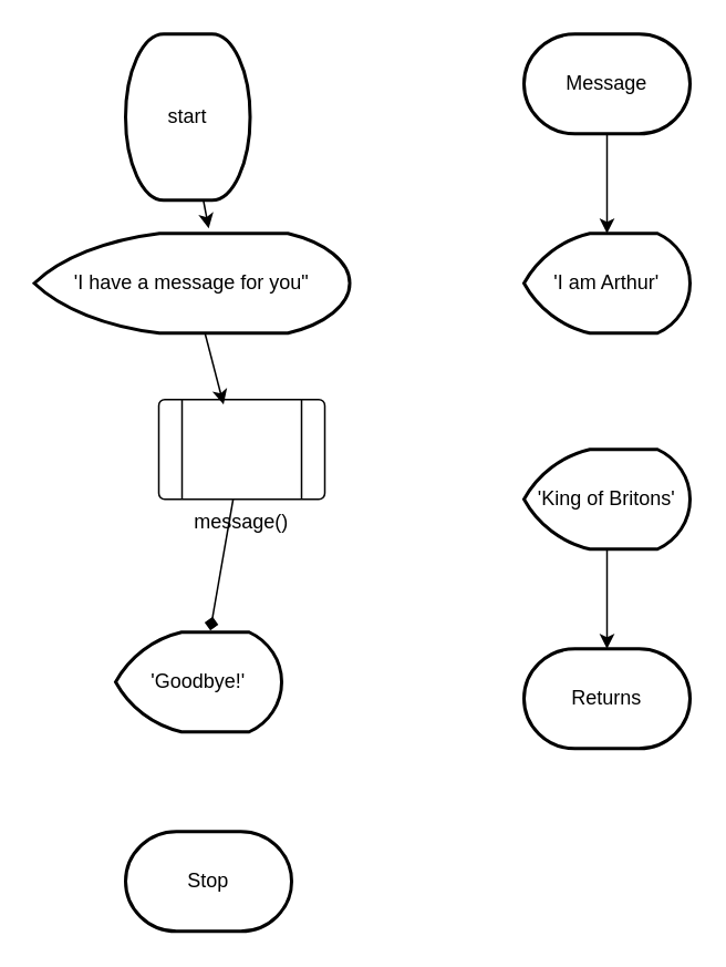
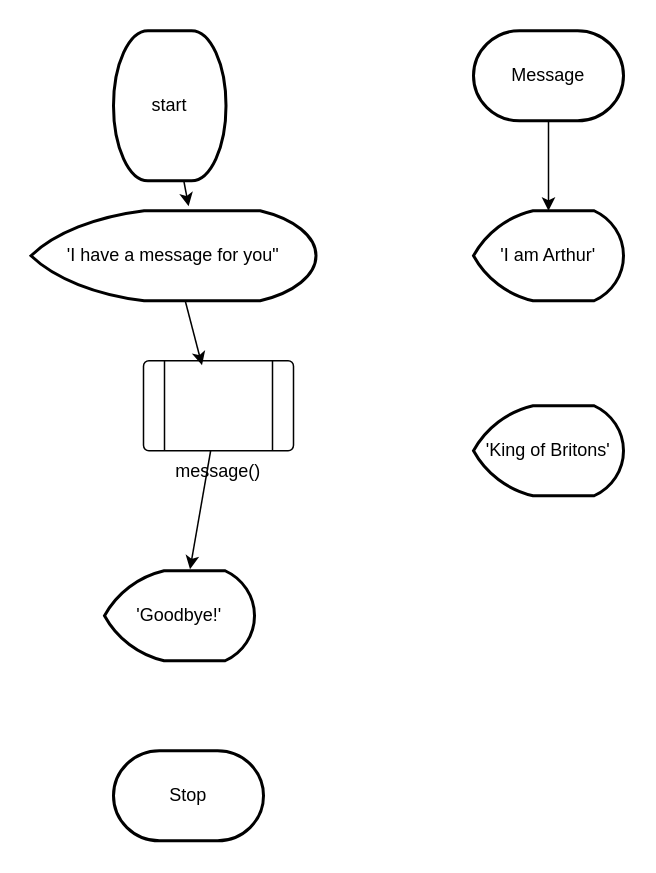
- <mxCell id="15" style="edgeStyle=none;html=1;entryX=0.5;entryY=0;entryDx=0;entryDy=0;entryPerimeter=0;" edge="1" parent="1" source="9" target="10"><mxGeometry relative="1" as="geometry" /></mxCell>
- <mxCell id="13" style="edgeStyle=none;html=1;entryX=0.57;entryY=-0.017;entryDx=0;entryDy=0;entryPerimeter=0;endArrow=diamond;" edge="1" parent="1" source="4" target="5"><mxGeometry relative="1" as="geometry" /></mxCell>
+ <mxCell id="13" style="edgeStyle=none;html=1;entryX=0.57;entryY=-0.017;entryDx=0;entryDy=0;entryPerimeter=0;" edge="1" parent="1" source="4" target="5"><mxGeometry relative="1" as="geometry" /></mxCell>
- <mxCell id="10" value="Returns" style="strokeWidth=2;html=1;shape=mxgraph.flowchart.terminator;whiteSpace=wrap;" vertex="1" parent="1"><mxGeometry x="315" y="390" width="100" height="60" as="geometry" /></mxCell>
